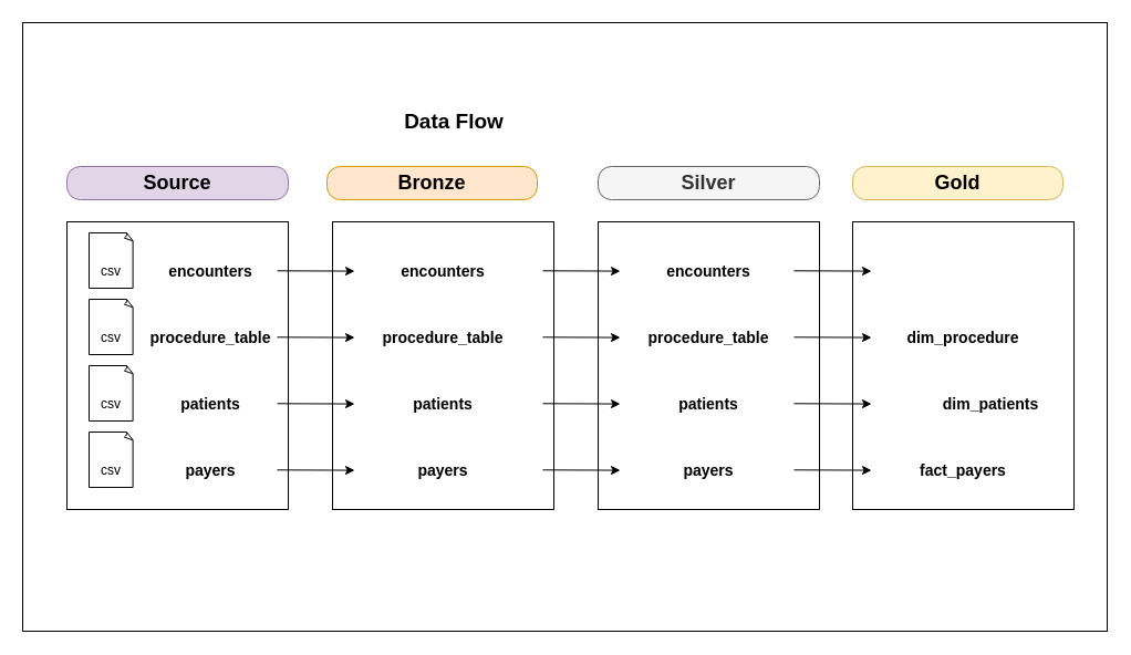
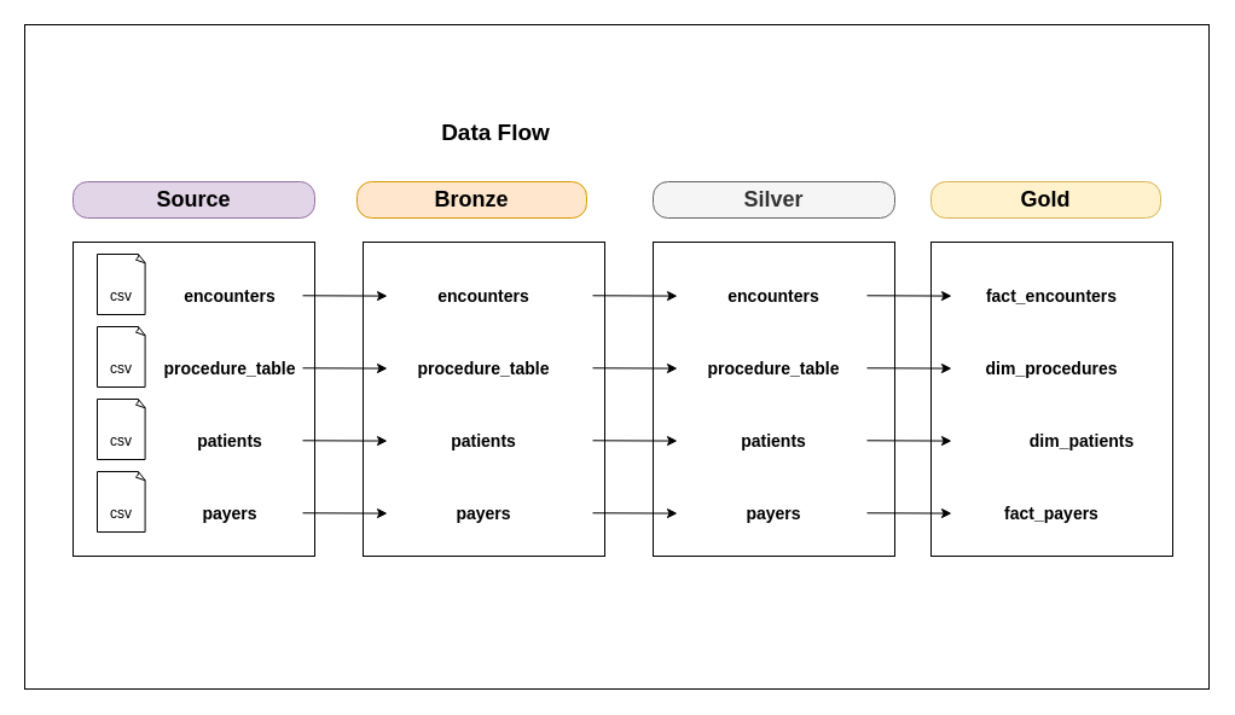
+ <mxCell id="32" value="&lt;b style=&quot;font-size: 14px;&quot;&gt;fact_encounters&lt;/b&gt;" style="text;html=1;align=center;verticalAlign=middle;whiteSpace=wrap;rounded=0;" parent="1" vertex="1"><mxGeometry x="800" y="230" width="140" height="30" as="geometry" /></mxCell>
- <mxCell id="33" value="&lt;span style=&quot;font-size: 14px;&quot;&gt;&lt;b&gt;dim_procedure&lt;/b&gt;&lt;/span&gt;" style="text;html=1;align=center;verticalAlign=middle;whiteSpace=wrap;rounded=0;" parent="1" vertex="1"><mxGeometry x="800" y="290" width="140" height="30" as="geometry" /></mxCell>
+ <mxCell id="33" value="&lt;span style=&quot;font-size: 14px;&quot;&gt;&lt;b&gt;dim_procedures&lt;/b&gt;&lt;/span&gt;" style="text;html=1;align=center;verticalAlign=middle;whiteSpace=wrap;rounded=0;" parent="1" vertex="1"><mxGeometry x="800" y="290" width="140" height="30" as="geometry" /></mxCell>
